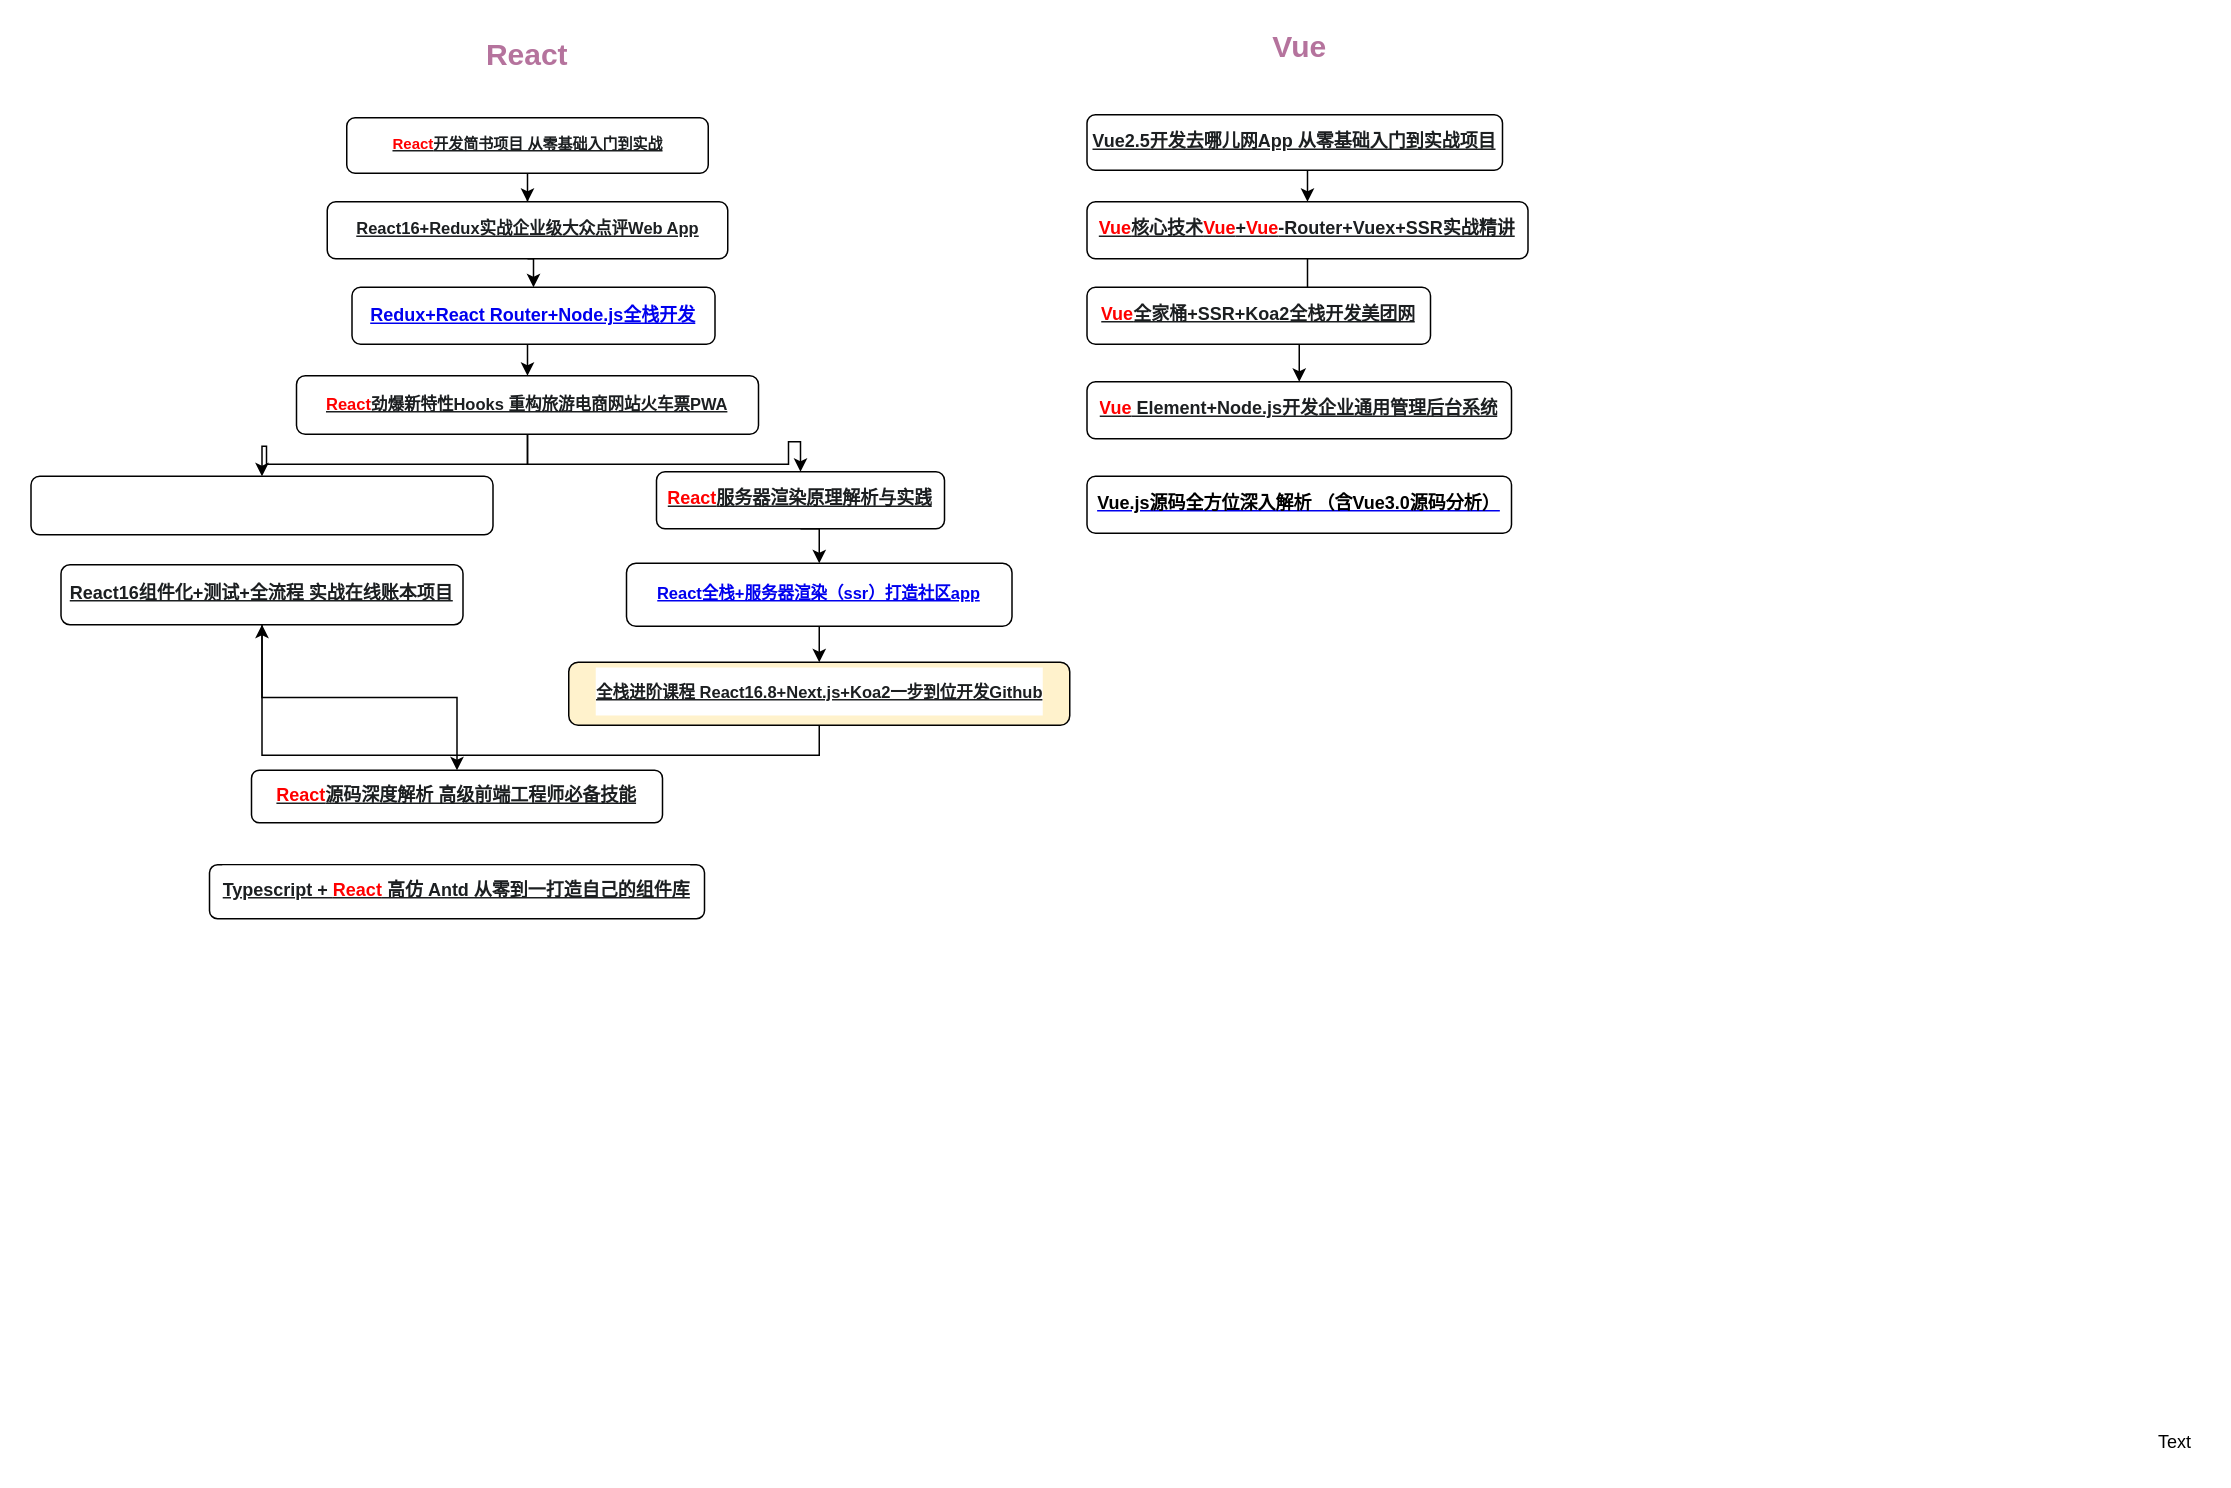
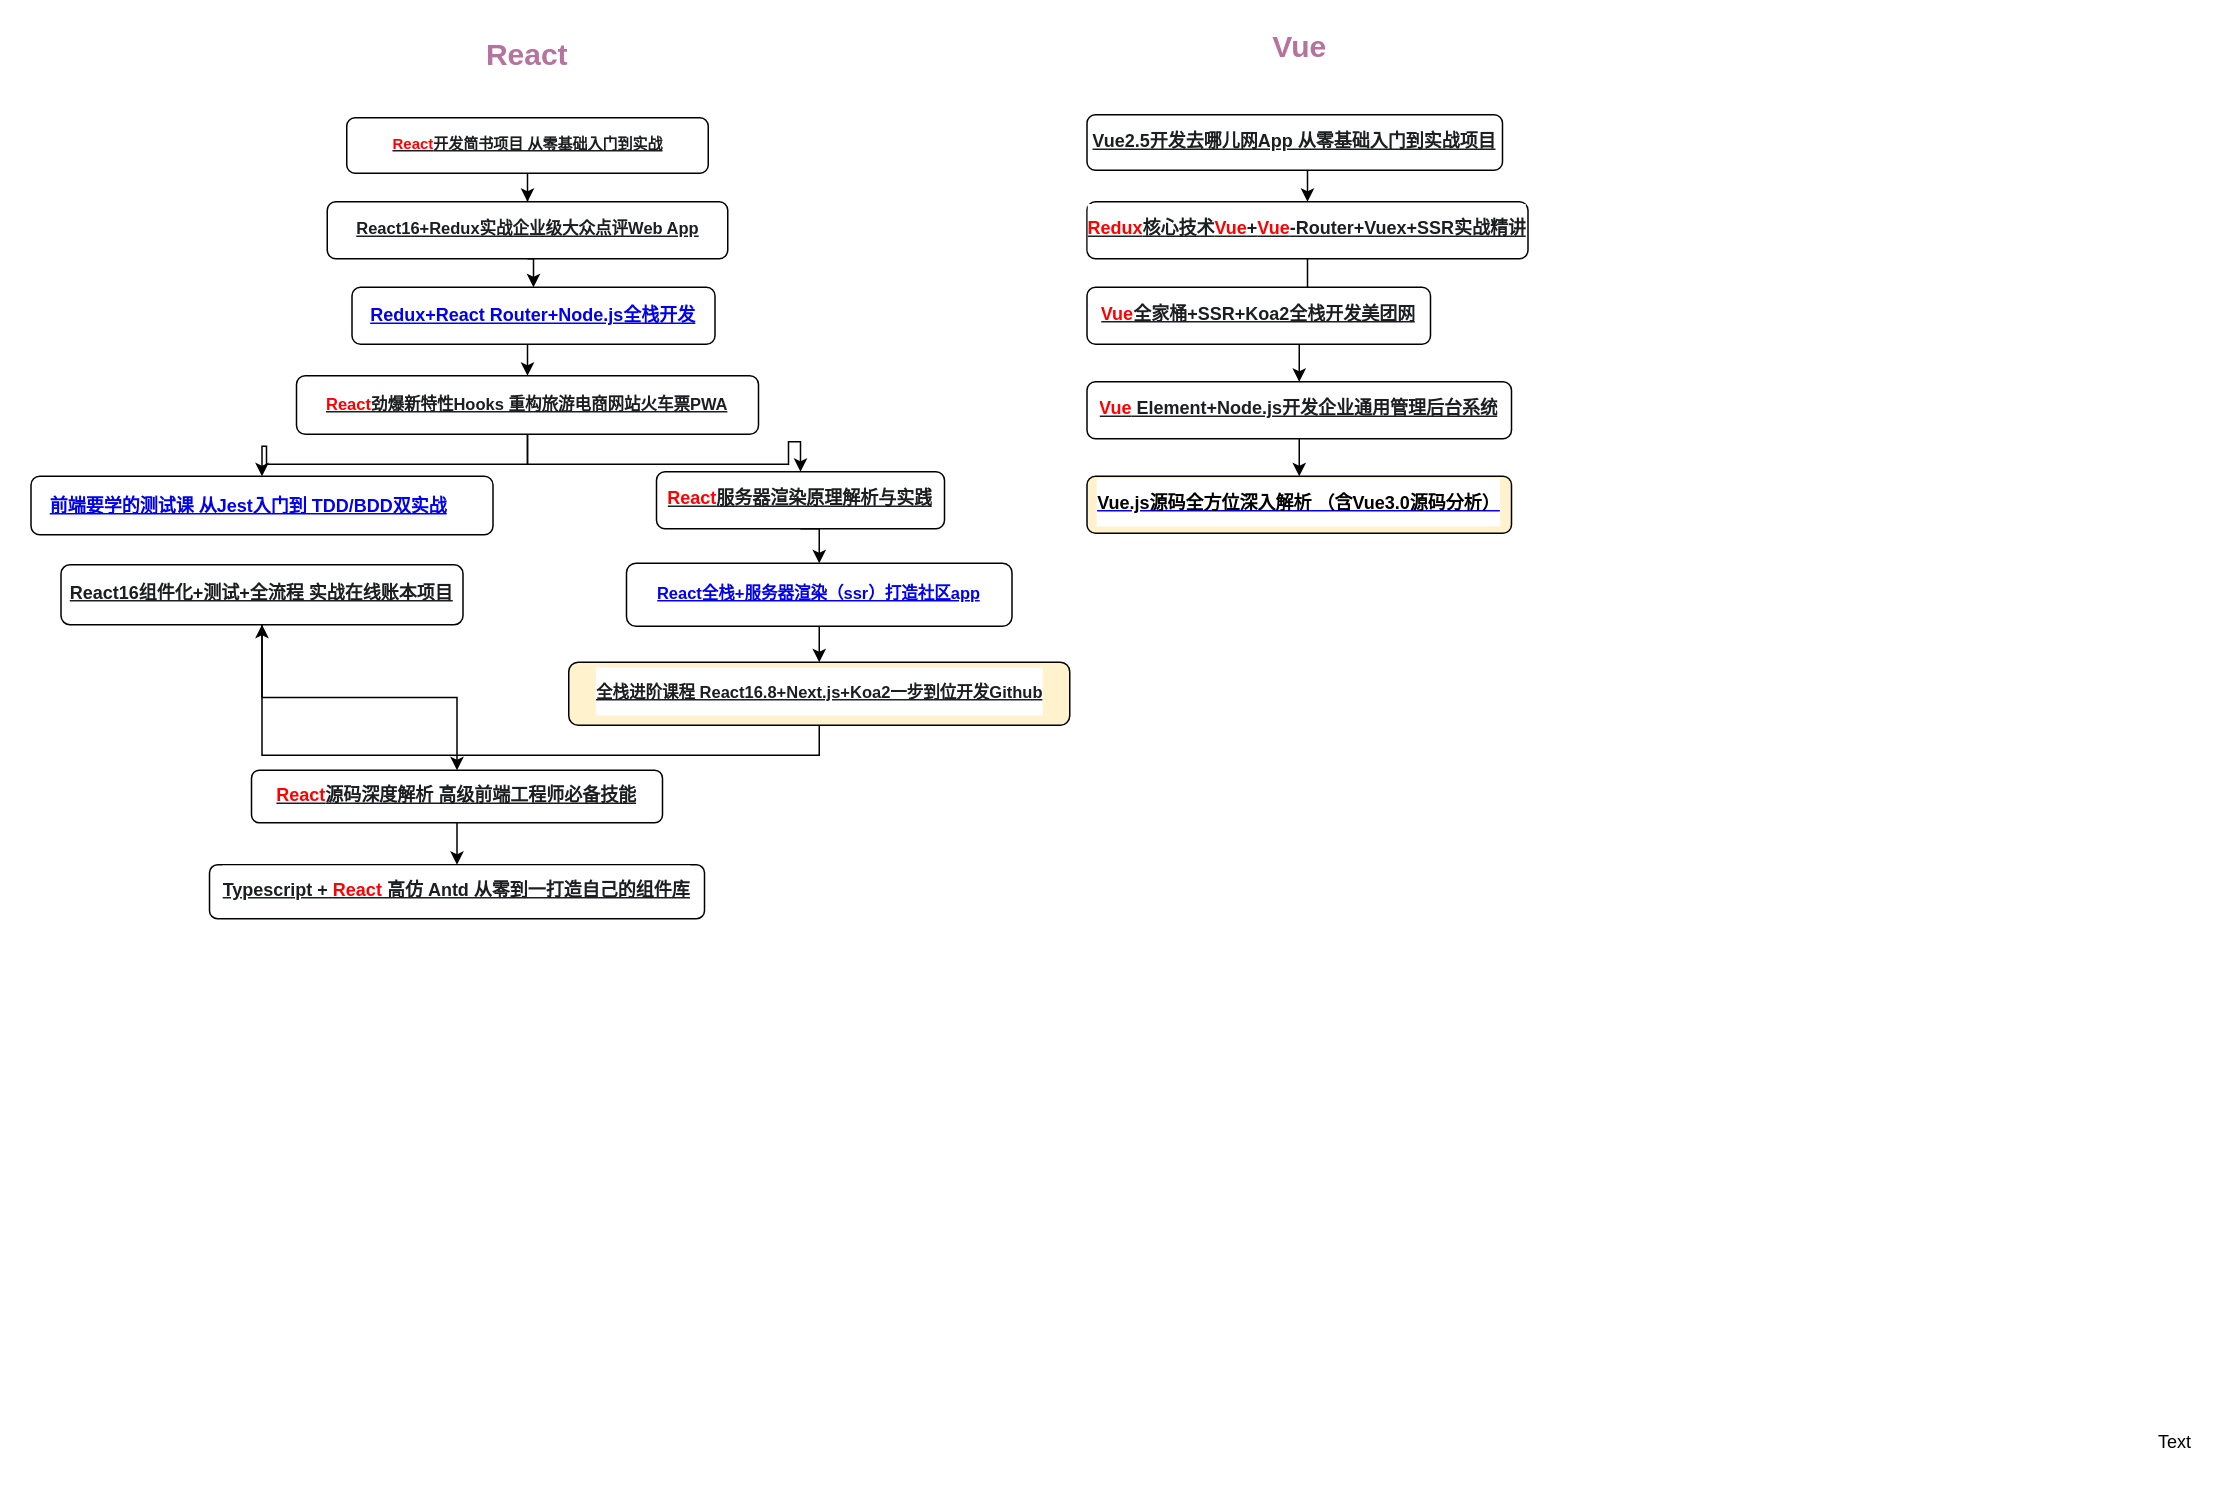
- <mxCell id="21" value="&lt;a href=&quot;https://coding.imooc.com/class/196.html&quot; target=&quot;_blank&quot; class=&quot;js-zhuge-allResult item-title js-result-item js-item-title&quot; style=&quot;outline: 0px ; color: rgb(28 , 31 , 33) ; line-height: 32px ; font-weight: 700 ; overflow: hidden ; white-space: nowrap ; text-overflow: ellipsis ; display: inline-block ; background-color: rgb(255 , 255 , 255)&quot;&gt;&lt;span class=&quot;highlight&quot; style=&quot;color: red&quot;&gt;Vue&lt;/span&gt;核心技术&lt;span class=&quot;highlight&quot; style=&quot;color: red&quot;&gt;Vue&lt;/span&gt;+&lt;span class=&quot;highlight&quot; style=&quot;color: red&quot;&gt;Vue&lt;/span&gt;-Router+Vuex+SSR实战精讲&lt;/a&gt;" style="rounded=1;whiteSpace=wrap;html=1;" vertex="1" parent="1"><mxGeometry x="724" y="134" width="294" height="38" as="geometry" /></mxCell>
+ <mxCell id="21" value="&lt;a href=&quot;https://coding.imooc.com/class/196.html&quot; target=&quot;_blank&quot; class=&quot;js-zhuge-allResult item-title js-result-item js-item-title&quot; style=&quot;outline: 0px ; color: rgb(28 , 31 , 33) ; line-height: 32px ; font-weight: 700 ; overflow: hidden ; white-space: nowrap ; text-overflow: ellipsis ; display: inline-block ; background-color: rgb(255 , 255 , 255)&quot;&gt;&lt;span class=&quot;highlight&quot; style=&quot;color: red&quot;&gt;Redux&lt;/span&gt;核心技术&lt;span class=&quot;highlight&quot; style=&quot;color: red&quot;&gt;Vue&lt;/span&gt;+&lt;span class=&quot;highlight&quot; style=&quot;color: red&quot;&gt;Vue&lt;/span&gt;-Router+Vuex+SSR实战精讲&lt;/a&gt;" style="rounded=1;whiteSpace=wrap;html=1;" vertex="1" parent="1"><mxGeometry x="724" y="134" width="294" height="38" as="geometry" /></mxCell>
+ <mxCell id="24" style="edgeStyle=orthogonalEdgeStyle;rounded=0;orthogonalLoop=1;jettySize=auto;html=1;exitX=0.5;exitY=1;exitDx=0;exitDy=0;" edge="1" parent="1" source="25" target="28"><mxGeometry relative="1" as="geometry" /></mxCell>
- <mxCell id="28" value="&lt;a href=&quot;https://coding.imooc.com/class/228.html&quot; target=&quot;_blank&quot; class=&quot;js-zhuge-allResult item-title js-result-item js-item-title&quot; style=&quot;outline: 0px ; line-height: 32px ; font-weight: 700 ; overflow: hidden ; white-space: nowrap ; text-overflow: ellipsis ; display: inline-block ; background-color: rgb(255 , 255 , 255)&quot;&gt;&lt;font color=&quot;#000000&quot;&gt;Vue.js源码全方位深入解析 （含Vue3.0源码分析）&lt;/font&gt;&lt;/a&gt;" style="rounded=1;whiteSpace=wrap;html=1;" vertex="1" parent="1"><mxGeometry x="724" y="317" width="283" height="38" as="geometry" /></mxCell>
+ <mxCell id="28" value="&lt;a href=&quot;https://coding.imooc.com/class/228.html&quot; target=&quot;_blank&quot; class=&quot;js-zhuge-allResult item-title js-result-item js-item-title&quot; style=&quot;outline: 0px ; line-height: 32px ; font-weight: 700 ; overflow: hidden ; white-space: nowrap ; text-overflow: ellipsis ; display: inline-block ; background-color: rgb(255 , 255 , 255)&quot;&gt;&lt;font color=&quot;#000000&quot;&gt;Vue.js源码全方位深入解析 （含Vue3.0源码分析）&lt;/font&gt;&lt;/a&gt;" style="rounded=1;whiteSpace=wrap;html=1;fillColor=#fff2cc;" vertex="1" parent="1"><mxGeometry x="724" y="317" width="283" height="38" as="geometry" /></mxCell>
+ <mxCell id="32" value="&lt;b&gt;&lt;a href=&quot;https://coding.imooc.com/class/372.html&quot;&gt;前端要学的测试课 从Jest入门到 TDD/BDD双实战&lt;/a&gt;&lt;/b&gt;" style="text;html=1;" vertex="1" parent="1"><mxGeometry x="31" y="322.5" width="282" height="28" as="geometry" /></mxCell>
+ <mxCell id="15" style="edgeStyle=orthogonalEdgeStyle;rounded=0;orthogonalLoop=1;jettySize=auto;html=1;exitX=0.5;exitY=1;exitDx=0;exitDy=0;" edge="1" parent="1" source="16" target="17"><mxGeometry relative="1" as="geometry" /></mxCell>
